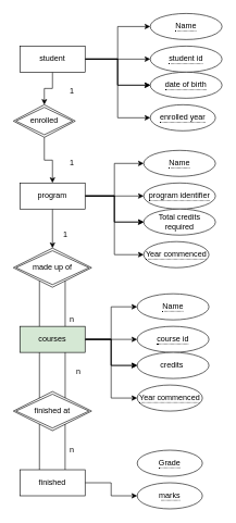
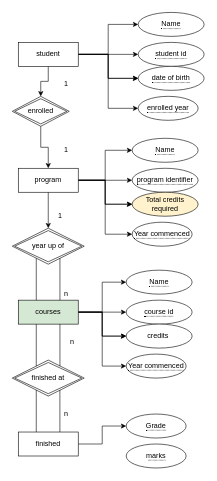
- <mxCell id="22" value="Total credits required" style="ellipse;whiteSpace=wrap;html=1;align=center;" vertex="1" parent="1"><mxGeometry x="220" y="320" width="110" height="40" as="geometry" /></mxCell>
+ <mxCell id="22" value="Total credits required" style="ellipse;whiteSpace=wrap;html=1;align=center;fillColor=#fff2cc;" vertex="1" parent="1"><mxGeometry x="220" y="320" width="110" height="40" as="geometry" /></mxCell>
- <mxCell id="39" value="made up of" style="shape=rhombus;double=1;perimeter=rhombusPerimeter;whiteSpace=wrap;html=1;align=center;" vertex="1" parent="1"><mxGeometry x="20" y="380" width="120" height="60" as="geometry" /></mxCell>
+ <mxCell id="39" value="year up of" style="shape=rhombus;double=1;perimeter=rhombusPerimeter;whiteSpace=wrap;html=1;align=center;" vertex="1" parent="1"><mxGeometry x="20" y="380" width="120" height="60" as="geometry" /></mxCell>
+ <mxCell id="45" value="" style="edgeStyle=orthogonalEdgeStyle;rounded=0;orthogonalLoop=1;jettySize=auto;html=1;" edge="1" parent="1" source="47" target="44"><mxGeometry relative="1" as="geometry" /></mxCell>
- <mxCell id="46" style="edgeStyle=orthogonalEdgeStyle;rounded=0;orthogonalLoop=1;jettySize=auto;html=1;" edge="1" parent="1" source="47" target="43"><mxGeometry relative="1" as="geometry" /></mxCell>
